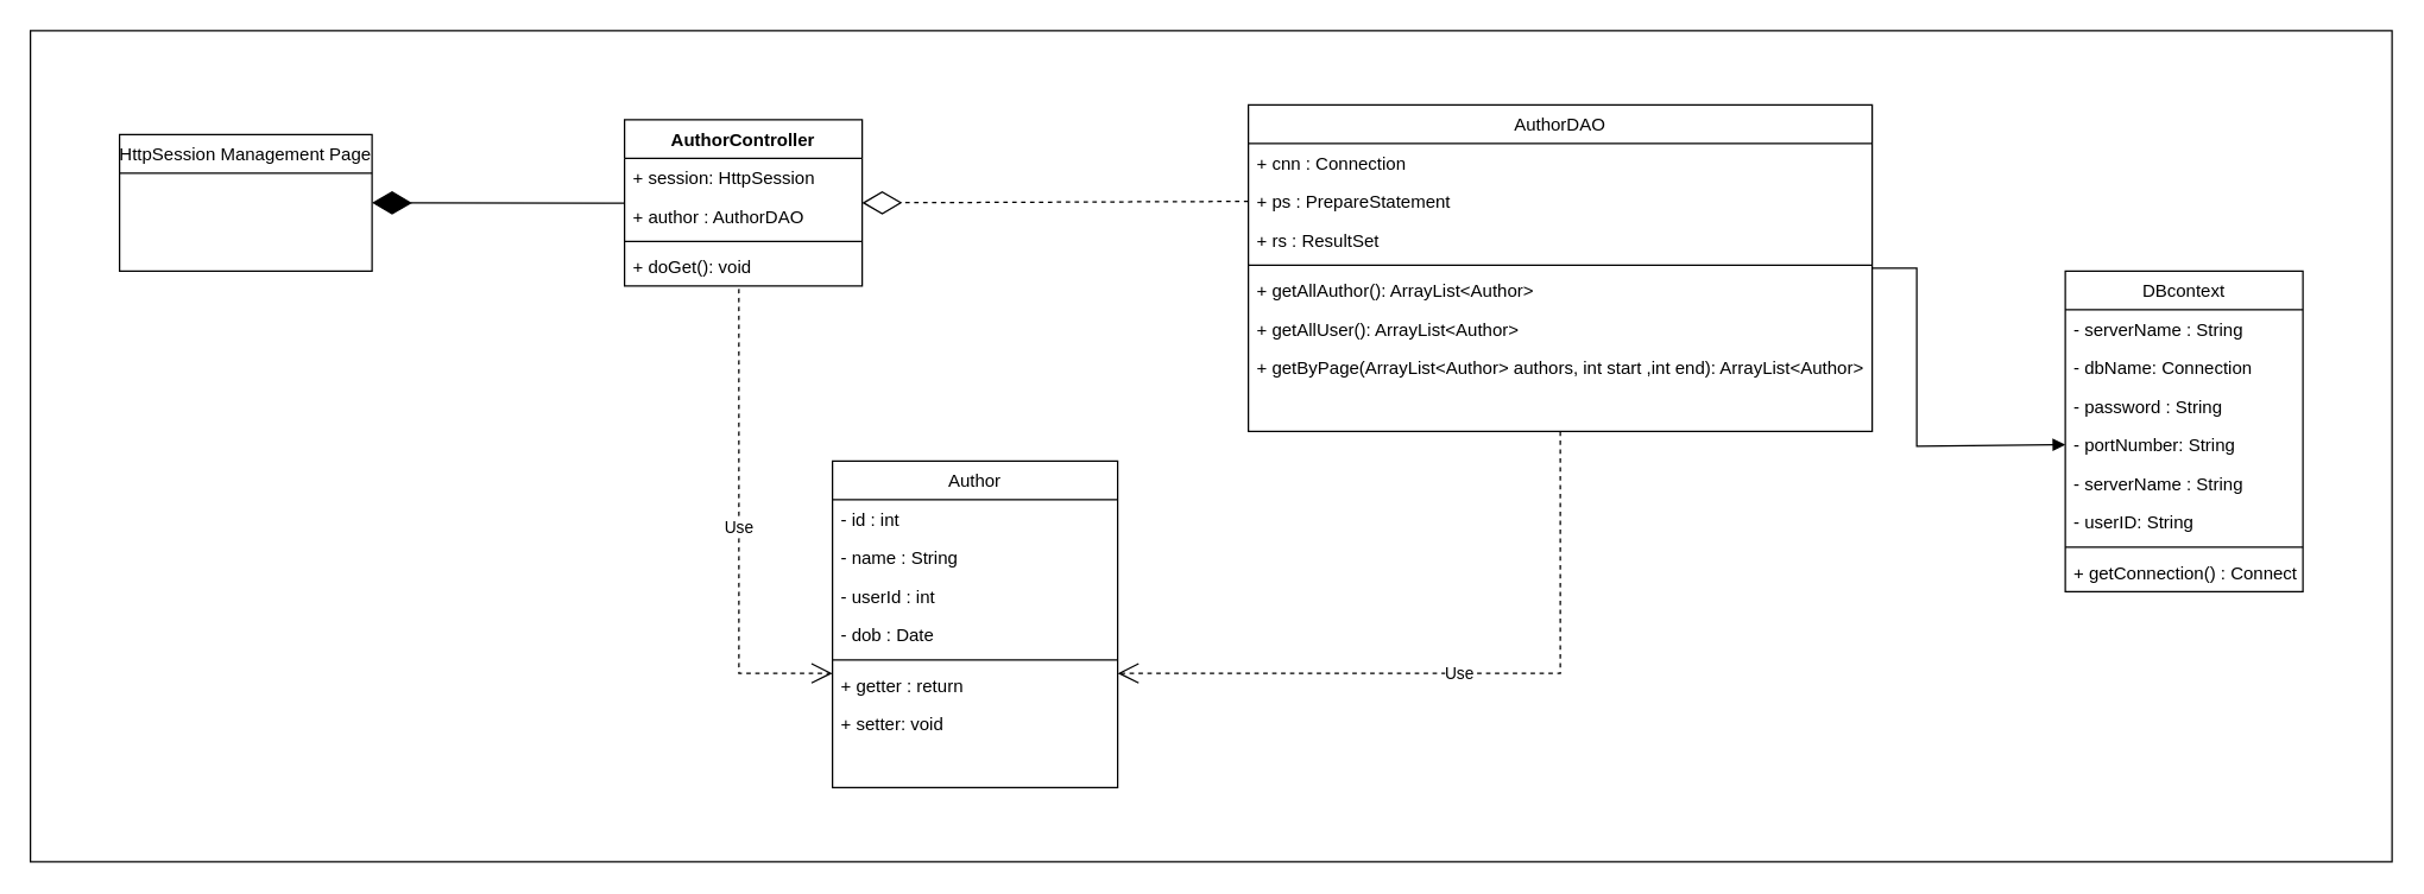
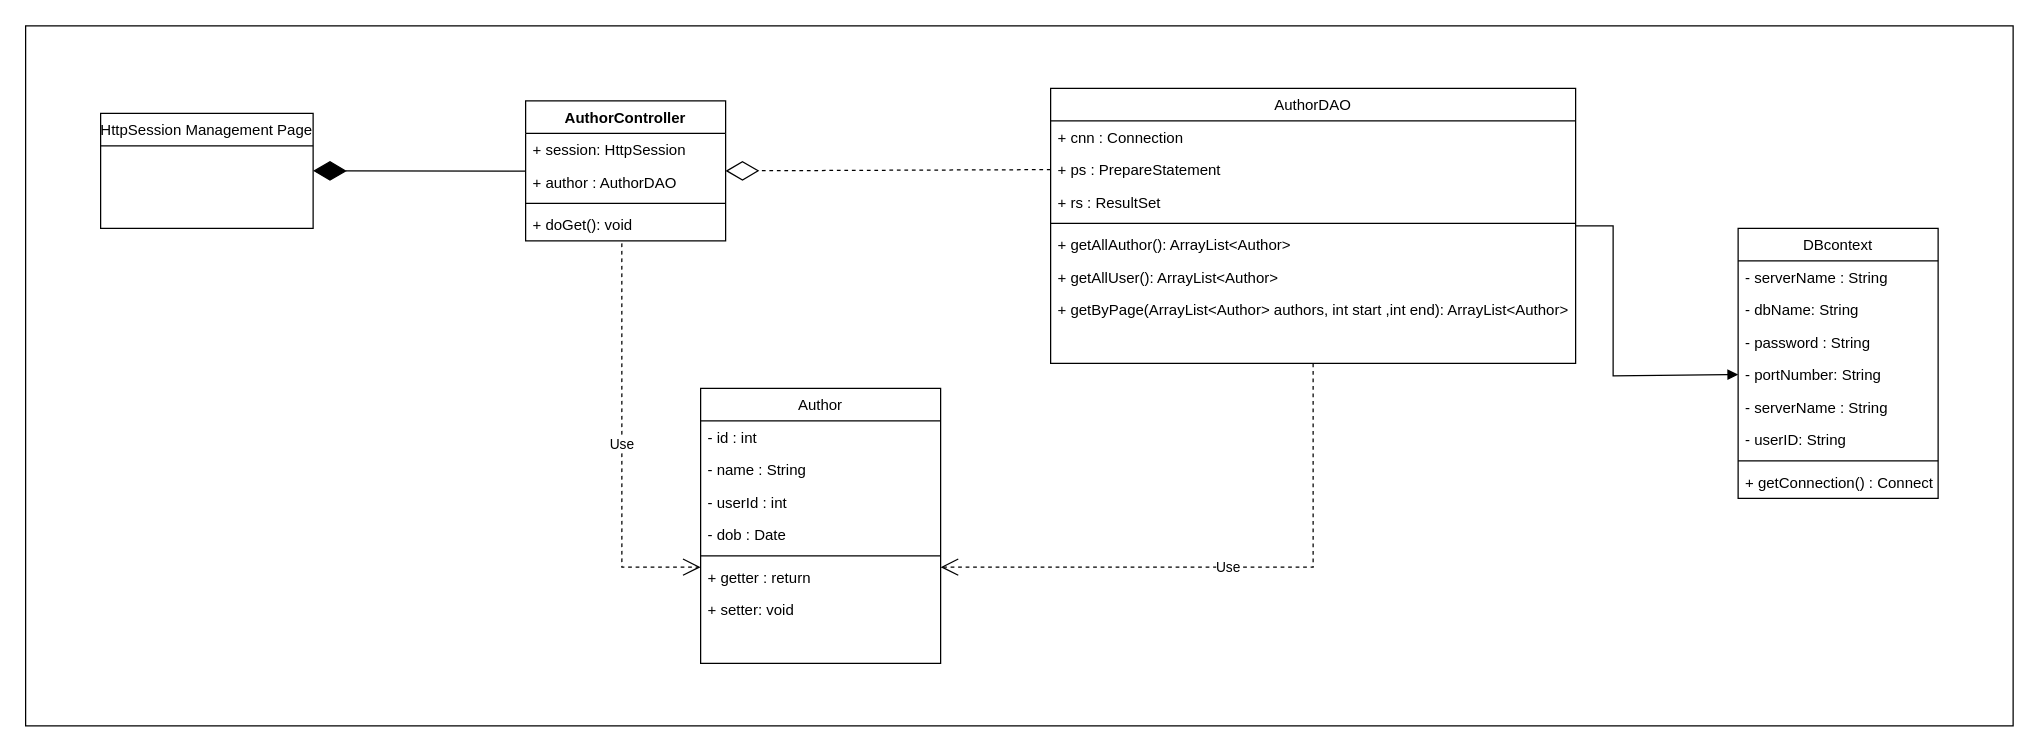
- <mxCell id="30" value="- dbName: Connection" style="text;align=left;verticalAlign=top;spacingLeft=4;spacingRight=4;overflow=hidden;rotatable=0;points=[[0,0.5],[1,0.5]];portConstraint=eastwest;" parent="28" vertex="1"><mxGeometry y="52" width="160" height="26" as="geometry" /></mxCell>
+ <mxCell id="30" value="- dbName: String" style="text;align=left;verticalAlign=top;spacingLeft=4;spacingRight=4;overflow=hidden;rotatable=0;points=[[0,0.5],[1,0.5]];portConstraint=eastwest;" parent="28" vertex="1"><mxGeometry y="52" width="160" height="26" as="geometry" /></mxCell>
